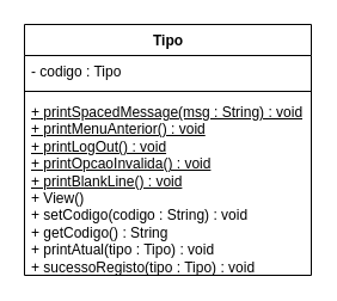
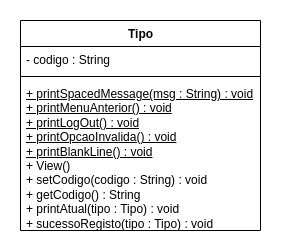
- <mxCell id="3" value="- codigo : Tipo" style="text;strokeColor=none;fillColor=none;align=left;verticalAlign=top;spacingLeft=4;spacingRight=4;overflow=hidden;rotatable=0;points=[[0,0.5],[1,0.5]];portConstraint=eastwest;" vertex="1" parent="2"><mxGeometry y="26" width="240" height="26" as="geometry" /></mxCell>
+ <mxCell id="3" value="- codigo : String" style="text;strokeColor=none;fillColor=none;align=left;verticalAlign=top;spacingLeft=4;spacingRight=4;overflow=hidden;rotatable=0;points=[[0,0.5],[1,0.5]];portConstraint=eastwest;" vertex="1" parent="2"><mxGeometry y="26" width="240" height="26" as="geometry" /></mxCell>
